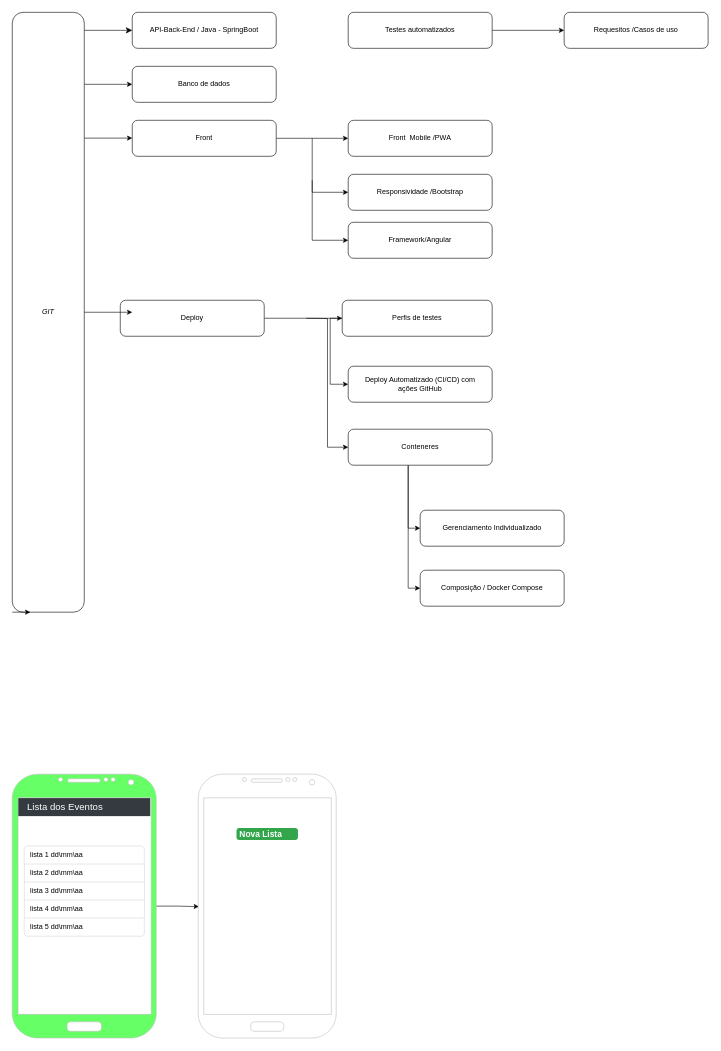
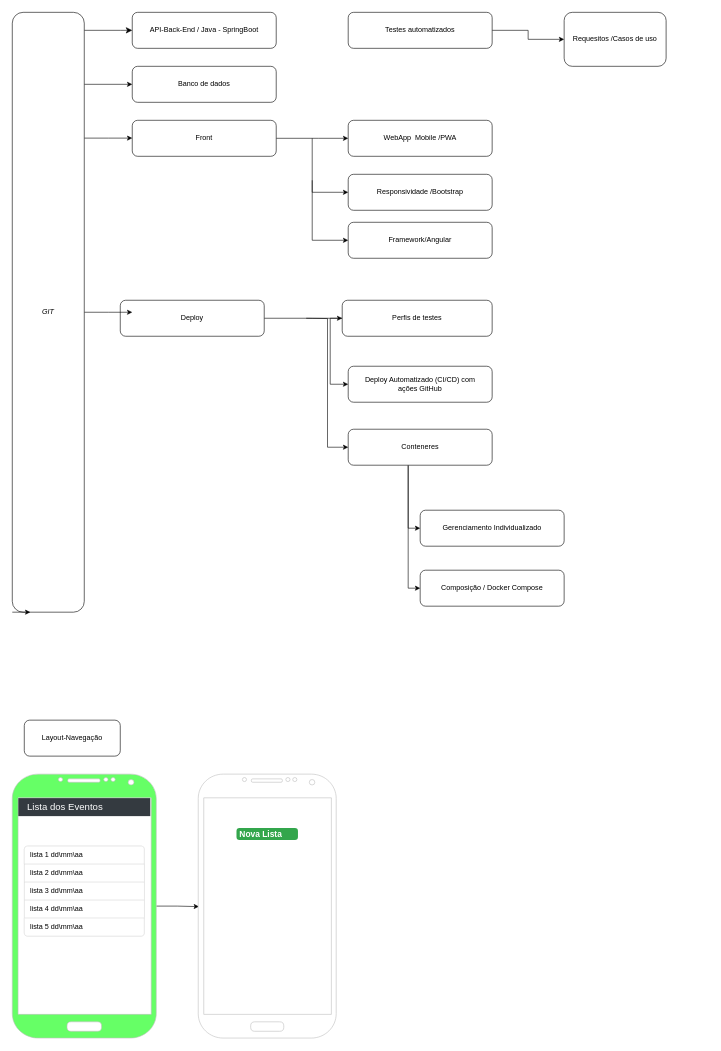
- <mxCell id="30" value="&lt;font style=&quot;vertical-align: inherit;&quot;&gt;&lt;font style=&quot;vertical-align: inherit;&quot;&gt;&lt;font style=&quot;vertical-align: inherit;&quot;&gt;&lt;font style=&quot;vertical-align: inherit;&quot;&gt;&lt;font style=&quot;vertical-align: inherit;&quot;&gt;&lt;font style=&quot;vertical-align: inherit;&quot;&gt;Requesitos /Casos de uso&lt;/font&gt;&lt;/font&gt;&lt;br&gt;&lt;/font&gt;&lt;/font&gt;&lt;/font&gt;&lt;/font&gt;" style="rounded=1;whiteSpace=wrap;html=1;" vertex="1" parent="1"><mxGeometry x="940" y="20" width="240" height="60" as="geometry" /></mxCell>
+ <mxCell id="30" value="&lt;font style=&quot;vertical-align: inherit;&quot;&gt;&lt;font style=&quot;vertical-align: inherit;&quot;&gt;&lt;font style=&quot;vertical-align: inherit;&quot;&gt;&lt;font style=&quot;vertical-align: inherit;&quot;&gt;&lt;font style=&quot;vertical-align: inherit;&quot;&gt;&lt;font style=&quot;vertical-align: inherit;&quot;&gt;Requesitos /Casos de uso&lt;/font&gt;&lt;/font&gt;&lt;br&gt;&lt;/font&gt;&lt;/font&gt;&lt;/font&gt;&lt;/font&gt;" style="rounded=1;whiteSpace=wrap;html=1;" vertex="1" parent="1"><mxGeometry x="940" y="20" width="170" height="90" as="geometry" /></mxCell>
- <mxCell id="25" value="&lt;font style=&quot;vertical-align: inherit;&quot;&gt;&lt;font style=&quot;vertical-align: inherit;&quot;&gt;&lt;font style=&quot;vertical-align: inherit;&quot;&gt;&lt;font style=&quot;vertical-align: inherit;&quot;&gt;&lt;font style=&quot;vertical-align: inherit;&quot;&gt;&lt;font style=&quot;vertical-align: inherit;&quot;&gt;Front&amp;nbsp; Mobile /PWA&lt;/font&gt;&lt;/font&gt;&lt;/font&gt;&lt;/font&gt;&lt;/font&gt;&lt;/font&gt;" style="rounded=1;whiteSpace=wrap;html=1;" vertex="1" parent="1"><mxGeometry x="580" y="200" width="240" height="60" as="geometry" /></mxCell>
+ <mxCell id="25" value="&lt;font style=&quot;vertical-align: inherit;&quot;&gt;&lt;font style=&quot;vertical-align: inherit;&quot;&gt;&lt;font style=&quot;vertical-align: inherit;&quot;&gt;&lt;font style=&quot;vertical-align: inherit;&quot;&gt;&lt;font style=&quot;vertical-align: inherit;&quot;&gt;&lt;font style=&quot;vertical-align: inherit;&quot;&gt;WebApp&amp;nbsp; Mobile /PWA&lt;/font&gt;&lt;/font&gt;&lt;/font&gt;&lt;/font&gt;&lt;/font&gt;&lt;/font&gt;" style="rounded=1;whiteSpace=wrap;html=1;" vertex="1" parent="1"><mxGeometry x="580" y="200" width="240" height="60" as="geometry" /></mxCell>
+ <mxCell id="33" value="Layout-Navegação" style="rounded=1;whiteSpace=wrap;html=1;" vertex="1" parent="1"><mxGeometry x="40" y="1200" width="160" height="60" as="geometry" /></mxCell>
